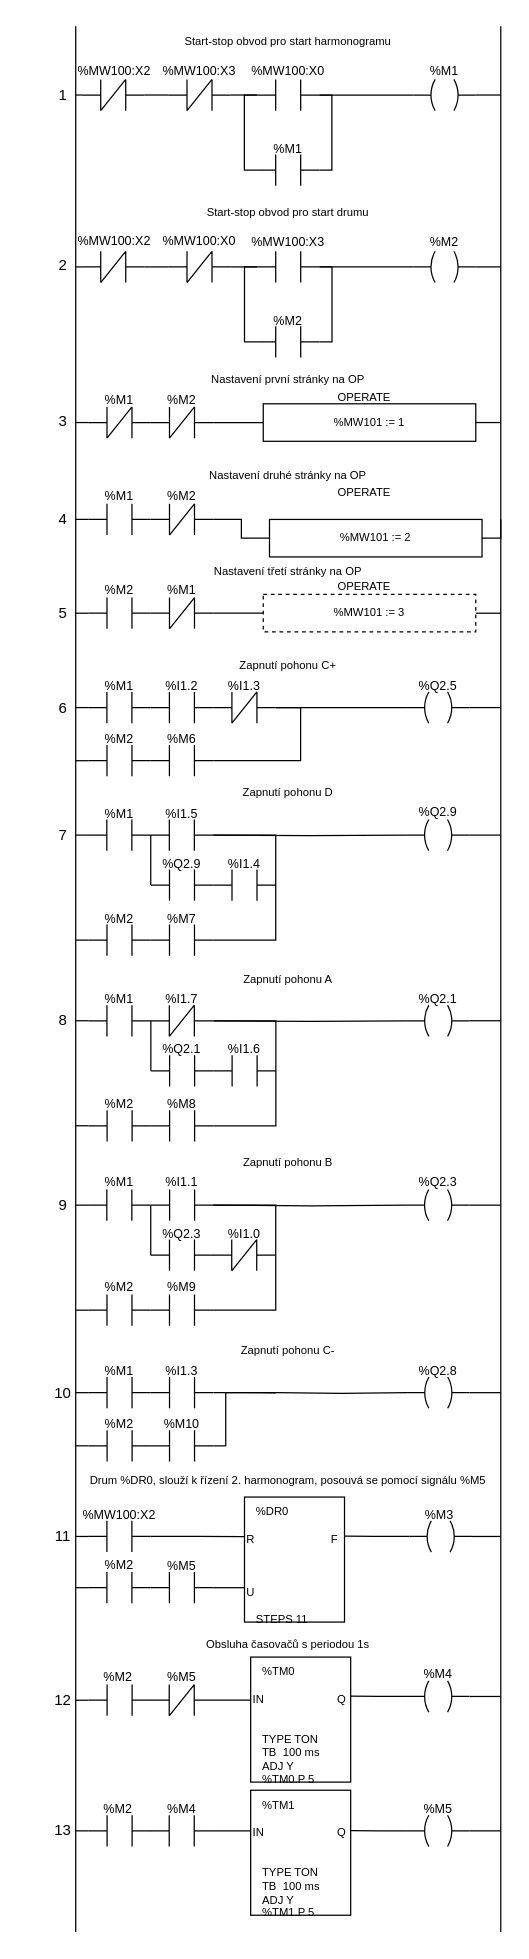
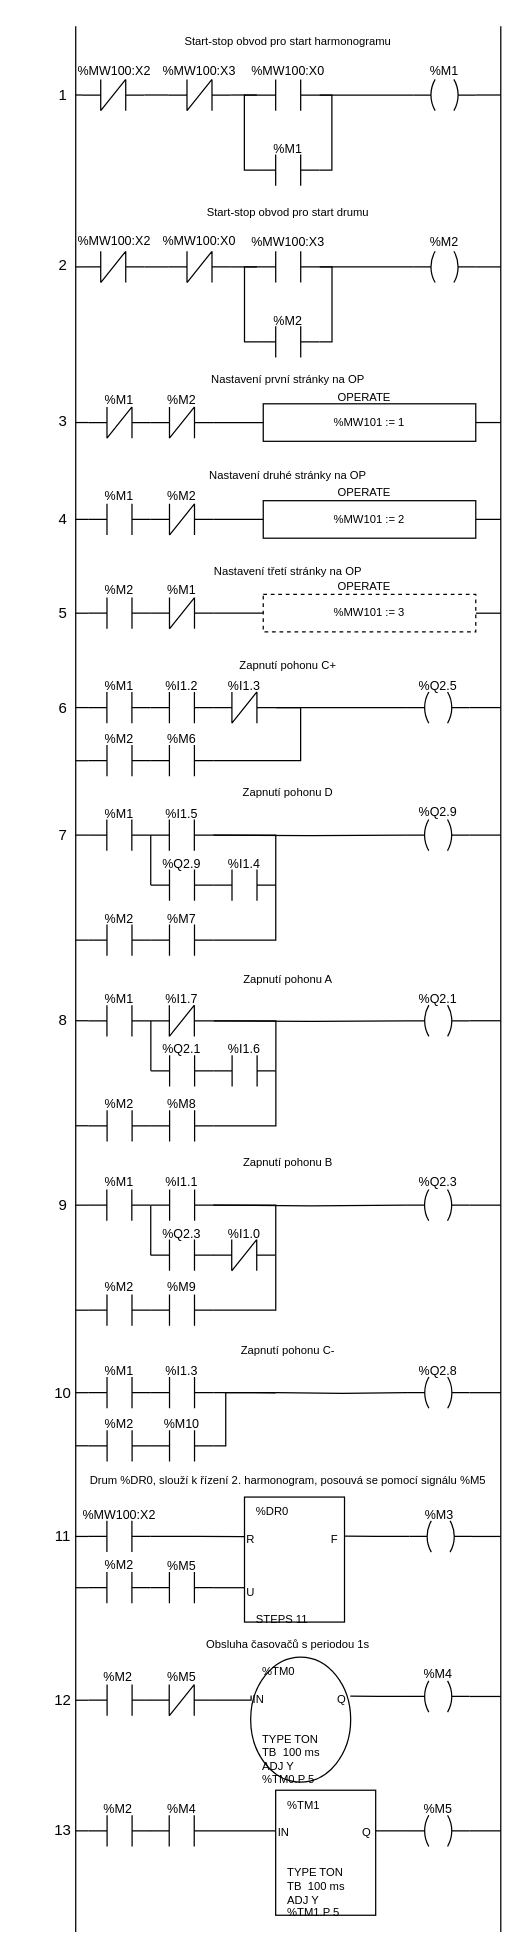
- <mxCell id="77" value="%MW101 := 2" style="rounded=0;whiteSpace=wrap;html=1;fontSize=9;strokeWidth=1;" vertex="1" parent="1"><mxGeometry x="215" y="415" width="170" height="30" as="geometry" /></mxCell>
+ <mxCell id="77" value="%MW101 := 2" style="rounded=0;whiteSpace=wrap;html=1;fontSize=9;strokeWidth=1;" vertex="1" parent="1"><mxGeometry x="210" y="400" width="170" height="30" as="geometry" /></mxCell>
- <mxCell id="29" value="&amp;nbsp; &amp;nbsp;%TM0&lt;br&gt;&lt;br&gt;IN&lt;span style=&quot;white-space: pre&quot;&gt;&#09;&lt;/span&gt;&lt;span style=&quot;white-space: pre&quot;&gt;&#09;&lt;/span&gt;&lt;span style=&quot;white-space: pre&quot;&gt;&#09;&lt;/span&gt;&amp;nbsp; &amp;nbsp;Q&lt;br&gt;&lt;br&gt;&lt;br&gt;&amp;nbsp; &amp;nbsp;TYPE TON&lt;br&gt;&amp;nbsp; &amp;nbsp;TB&amp;nbsp; 100 ms&lt;br&gt;&amp;nbsp; &amp;nbsp;ADJ Y&lt;br&gt;&amp;nbsp; &amp;nbsp;%TM0.P 5" style="rounded=0;whiteSpace=wrap;html=1;fontSize=9;align=left;verticalAlign=top;strokeWidth=1;" vertex="1" parent="1"><mxGeometry x="199.94" y="1325" width="80" height="100" as="geometry" /></mxCell>
+ <mxCell id="29" value="&amp;nbsp; &amp;nbsp;%TM0&lt;br&gt;&lt;br&gt;IN&lt;span style=&quot;white-space: pre&quot;&gt;&#09;&lt;/span&gt;&lt;span style=&quot;white-space: pre&quot;&gt;&#09;&lt;/span&gt;&lt;span style=&quot;white-space: pre&quot;&gt;&#09;&lt;/span&gt;&amp;nbsp; &amp;nbsp;Q&lt;br&gt;&lt;br&gt;&lt;br&gt;&amp;nbsp; &amp;nbsp;TYPE TON&lt;br&gt;&amp;nbsp; &amp;nbsp;TB&amp;nbsp; 100 ms&lt;br&gt;&amp;nbsp; &amp;nbsp;ADJ Y&lt;br&gt;&amp;nbsp; &amp;nbsp;%TM0.P 5" style="ellipse;whiteSpace=wrap;html=1;fontSize=9;align=left;verticalAlign=top;strokeWidth=1;" vertex="1" parent="1"><mxGeometry x="199.94" y="1325" width="80" height="100" as="geometry" /></mxCell>
- <mxCell id="30" value="&amp;nbsp; &amp;nbsp;%TM1&lt;br&gt;&lt;br&gt;IN&lt;span style=&quot;white-space: pre&quot;&gt;&#09;&lt;/span&gt;&lt;span style=&quot;white-space: pre&quot;&gt;&#09;&lt;/span&gt;&lt;span style=&quot;white-space: pre&quot;&gt;&#09;&lt;/span&gt;&amp;nbsp; &amp;nbsp;Q&lt;br&gt;&lt;br&gt;&lt;br&gt;&amp;nbsp; &amp;nbsp;TYPE TON&lt;br&gt;&amp;nbsp; &amp;nbsp;TB&amp;nbsp; 100 ms&lt;br&gt;&amp;nbsp; &amp;nbsp;ADJ Y&lt;br&gt;&amp;nbsp; &amp;nbsp;%TM1.P 5" style="rounded=0;whiteSpace=wrap;html=1;fontSize=9;align=left;verticalAlign=top;strokeWidth=1;" vertex="1" parent="1"><mxGeometry x="199.94" y="1431.5" width="80" height="100" as="geometry" /></mxCell>
+ <mxCell id="30" value="&amp;nbsp; &amp;nbsp;%TM1&lt;br&gt;&lt;br&gt;IN&lt;span style=&quot;white-space: pre&quot;&gt;&#09;&lt;/span&gt;&lt;span style=&quot;white-space: pre&quot;&gt;&#09;&lt;/span&gt;&lt;span style=&quot;white-space: pre&quot;&gt;&#09;&lt;/span&gt;&amp;nbsp; &amp;nbsp;Q&lt;br&gt;&lt;br&gt;&lt;br&gt;&amp;nbsp; &amp;nbsp;TYPE TON&lt;br&gt;&amp;nbsp; &amp;nbsp;TB&amp;nbsp; 100 ms&lt;br&gt;&amp;nbsp; &amp;nbsp;ADJ Y&lt;br&gt;&amp;nbsp; &amp;nbsp;%TM1.P 5" style="rounded=0;whiteSpace=wrap;html=1;fontSize=9;align=left;verticalAlign=top;strokeWidth=1;" vertex="1" parent="1"><mxGeometry x="219.94" y="1431.5" width="80" height="100" as="geometry" /></mxCell>
